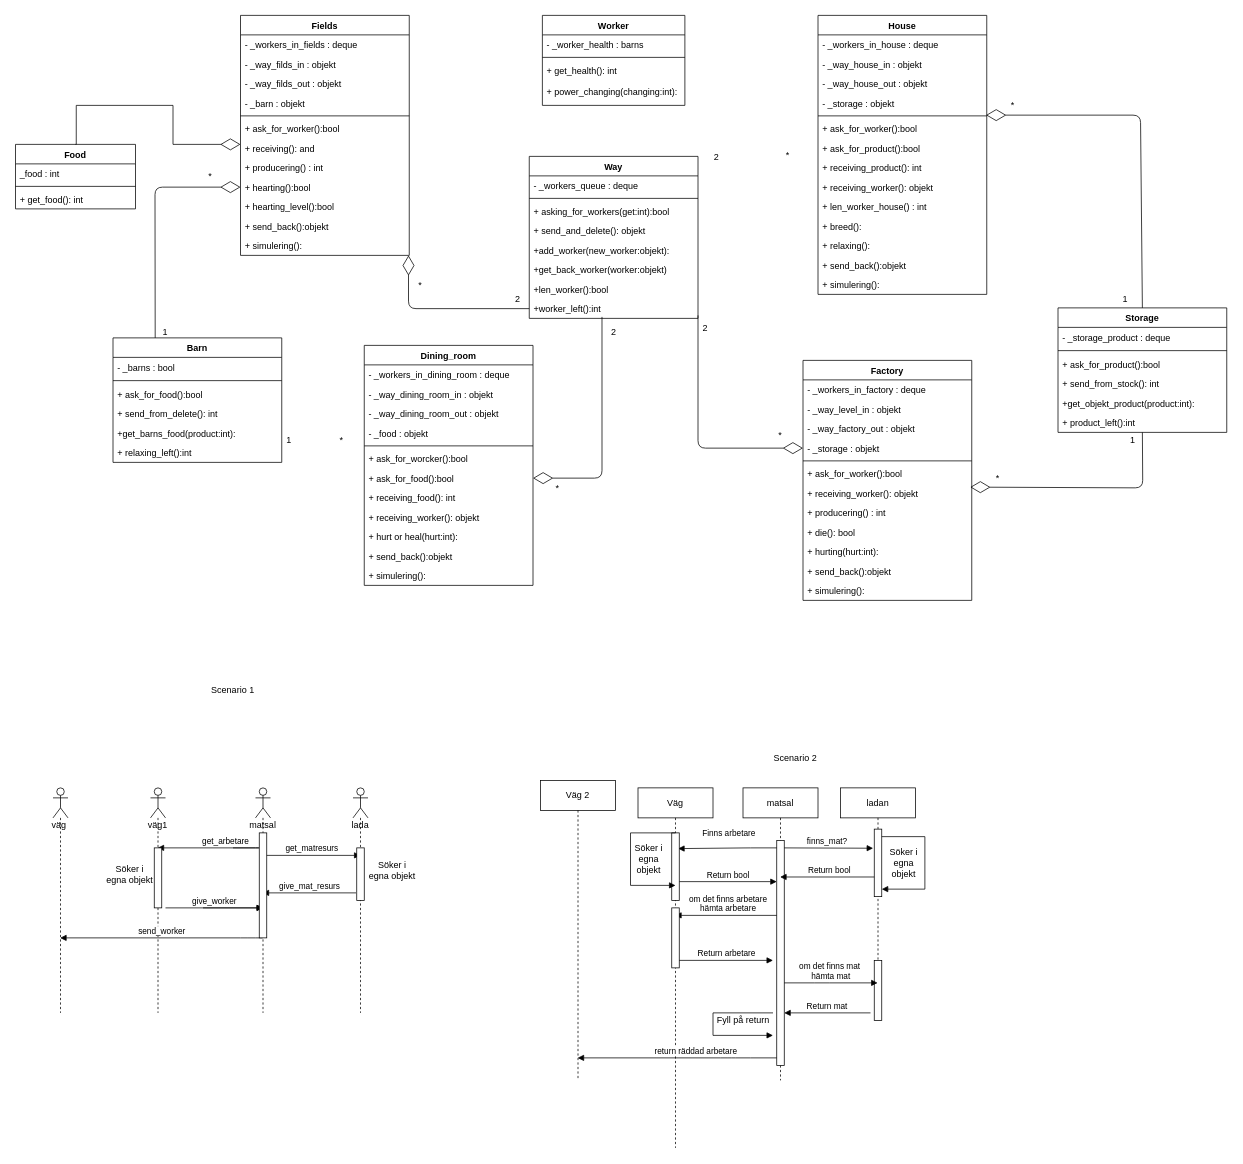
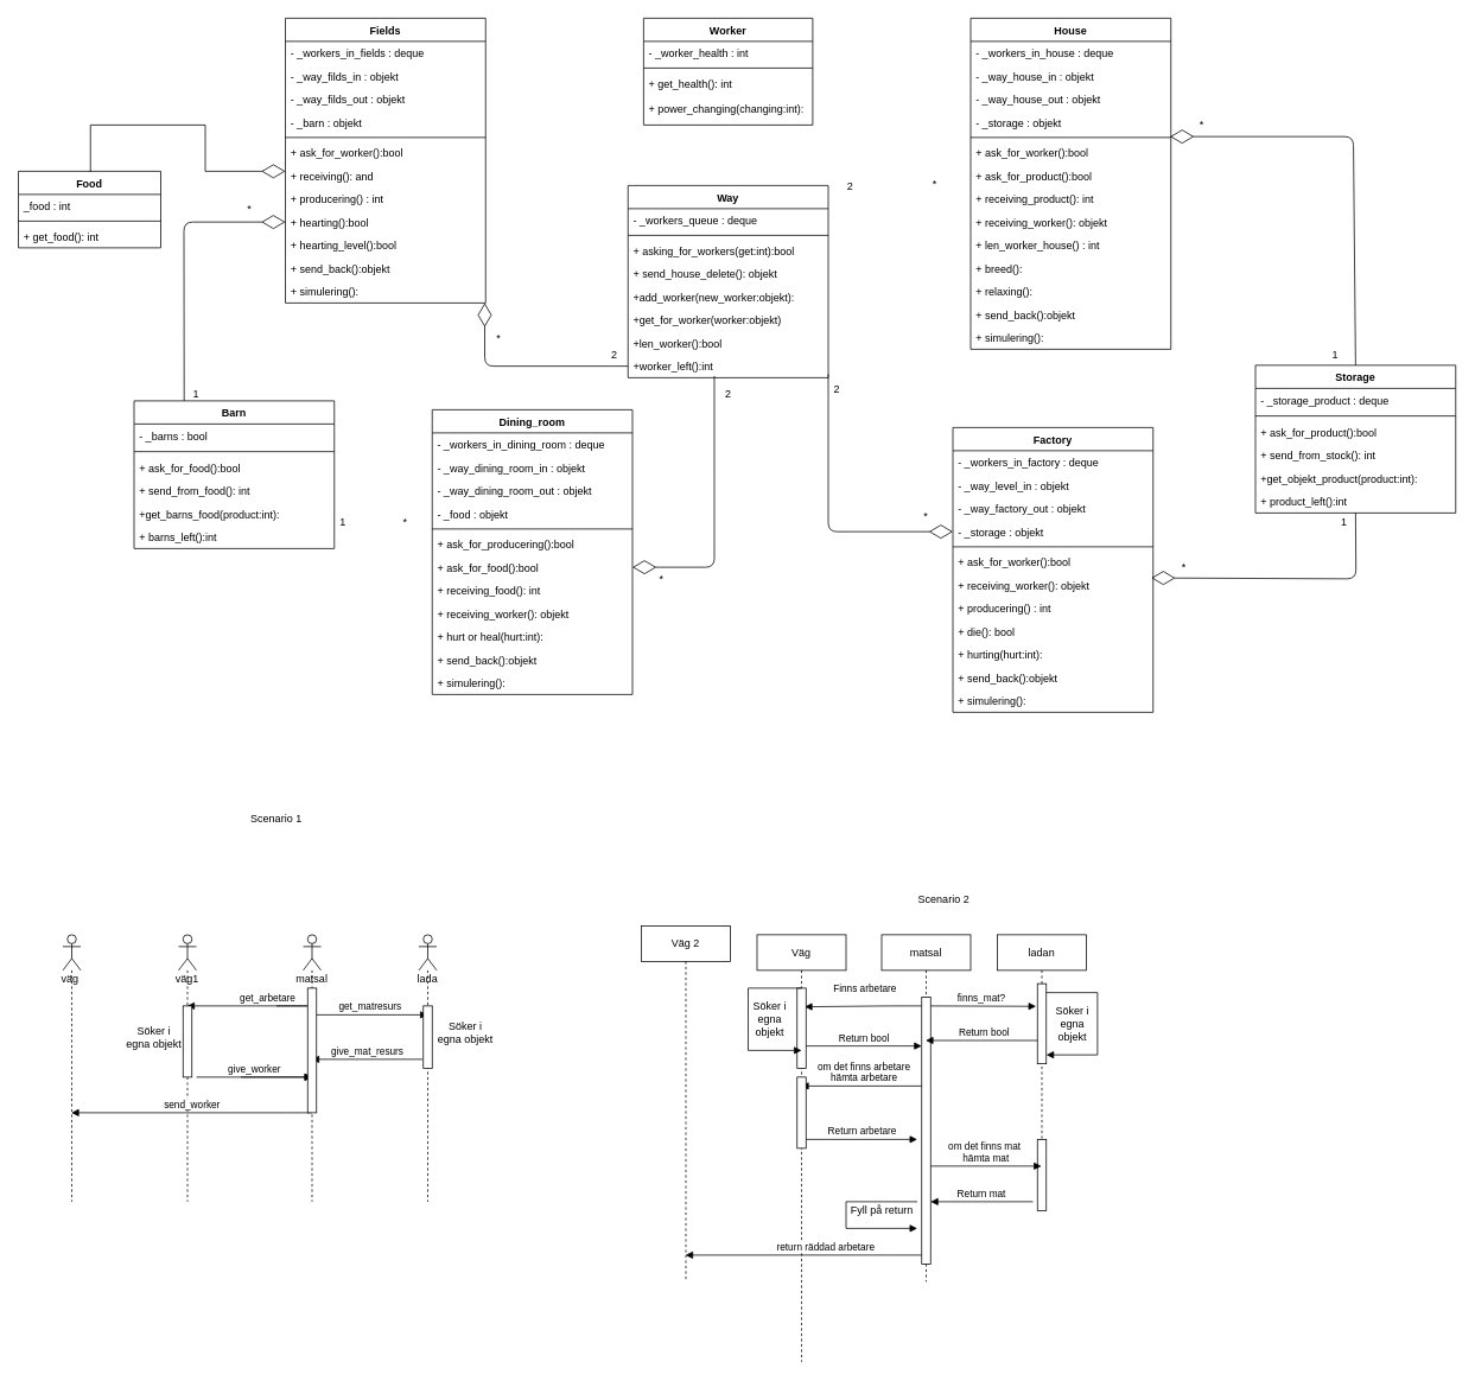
- <mxCell id="44" value="- _worker_health : barns" style="text;strokeColor=none;fillColor=none;align=left;verticalAlign=top;spacingLeft=4;spacingRight=4;overflow=hidden;rotatable=0;points=[[0,0.5],[1,0.5]];portConstraint=eastwest;" parent="43" vertex="1"><mxGeometry y="26" width="190" height="26" as="geometry" /></mxCell>
+ <mxCell id="44" value="- _worker_health : int" style="text;strokeColor=none;fillColor=none;align=left;verticalAlign=top;spacingLeft=4;spacingRight=4;overflow=hidden;rotatable=0;points=[[0,0.5],[1,0.5]];portConstraint=eastwest;" parent="43" vertex="1"><mxGeometry y="26" width="190" height="26" as="geometry" /></mxCell>
- <mxCell id="51" value="+ send_and_delete(): objekt" style="text;strokeColor=none;fillColor=none;align=left;verticalAlign=top;spacingLeft=4;spacingRight=4;overflow=hidden;rotatable=0;points=[[0,0.5],[1,0.5]];portConstraint=eastwest;" parent="47" vertex="1"><mxGeometry y="86" width="225" height="26" as="geometry" /></mxCell>
+ <mxCell id="51" value="+ send_house_delete(): objekt" style="text;strokeColor=none;fillColor=none;align=left;verticalAlign=top;spacingLeft=4;spacingRight=4;overflow=hidden;rotatable=0;points=[[0,0.5],[1,0.5]];portConstraint=eastwest;" parent="47" vertex="1"><mxGeometry y="86" width="225" height="26" as="geometry" /></mxCell>
- <mxCell id="53" value="+get_back_worker(worker:objekt)" style="text;strokeColor=none;fillColor=none;align=left;verticalAlign=top;spacingLeft=4;spacingRight=4;overflow=hidden;rotatable=0;points=[[0,0.5],[1,0.5]];portConstraint=eastwest;" parent="47" vertex="1"><mxGeometry y="138" width="225" height="26" as="geometry" /></mxCell>
+ <mxCell id="53" value="+get_for_worker(worker:objekt)" style="text;strokeColor=none;fillColor=none;align=left;verticalAlign=top;spacingLeft=4;spacingRight=4;overflow=hidden;rotatable=0;points=[[0,0.5],[1,0.5]];portConstraint=eastwest;" parent="47" vertex="1"><mxGeometry y="138" width="225" height="26" as="geometry" /></mxCell>
- <mxCell id="88" value="+ send_from_delete(): int" style="text;strokeColor=none;fillColor=none;align=left;verticalAlign=top;spacingLeft=4;spacingRight=4;overflow=hidden;rotatable=0;points=[[0,0.5],[1,0.5]];portConstraint=eastwest;" parent="84" vertex="1"><mxGeometry y="88" width="225" height="26" as="geometry" /></mxCell>
+ <mxCell id="88" value="+ send_from_food(): int" style="text;strokeColor=none;fillColor=none;align=left;verticalAlign=top;spacingLeft=4;spacingRight=4;overflow=hidden;rotatable=0;points=[[0,0.5],[1,0.5]];portConstraint=eastwest;" parent="84" vertex="1"><mxGeometry y="88" width="225" height="26" as="geometry" /></mxCell>
- <mxCell id="90" value="+ relaxing_left():int" style="text;strokeColor=none;fillColor=none;align=left;verticalAlign=top;spacingLeft=4;spacingRight=4;overflow=hidden;rotatable=0;points=[[0,0.5],[1,0.5]];portConstraint=eastwest;" parent="84" vertex="1"><mxGeometry y="140" width="225" height="26" as="geometry" /></mxCell>
+ <mxCell id="90" value="+ barns_left():int" style="text;strokeColor=none;fillColor=none;align=left;verticalAlign=top;spacingLeft=4;spacingRight=4;overflow=hidden;rotatable=0;points=[[0,0.5],[1,0.5]];portConstraint=eastwest;" parent="84" vertex="1"><mxGeometry y="140" width="225" height="26" as="geometry" /></mxCell>
- <mxCell id="117" value="+ ask_for_worcker():bool" style="text;strokeColor=none;fillColor=none;align=left;verticalAlign=top;spacingLeft=4;spacingRight=4;overflow=hidden;rotatable=0;points=[[0,0.5],[1,0.5]];portConstraint=eastwest;" parent="111" vertex="1"><mxGeometry y="138" width="225" height="26" as="geometry" /></mxCell>
+ <mxCell id="117" value="+ ask_for_producering():bool" style="text;strokeColor=none;fillColor=none;align=left;verticalAlign=top;spacingLeft=4;spacingRight=4;overflow=hidden;rotatable=0;points=[[0,0.5],[1,0.5]];portConstraint=eastwest;" parent="111" vertex="1"><mxGeometry y="138" width="225" height="26" as="geometry" /></mxCell>
